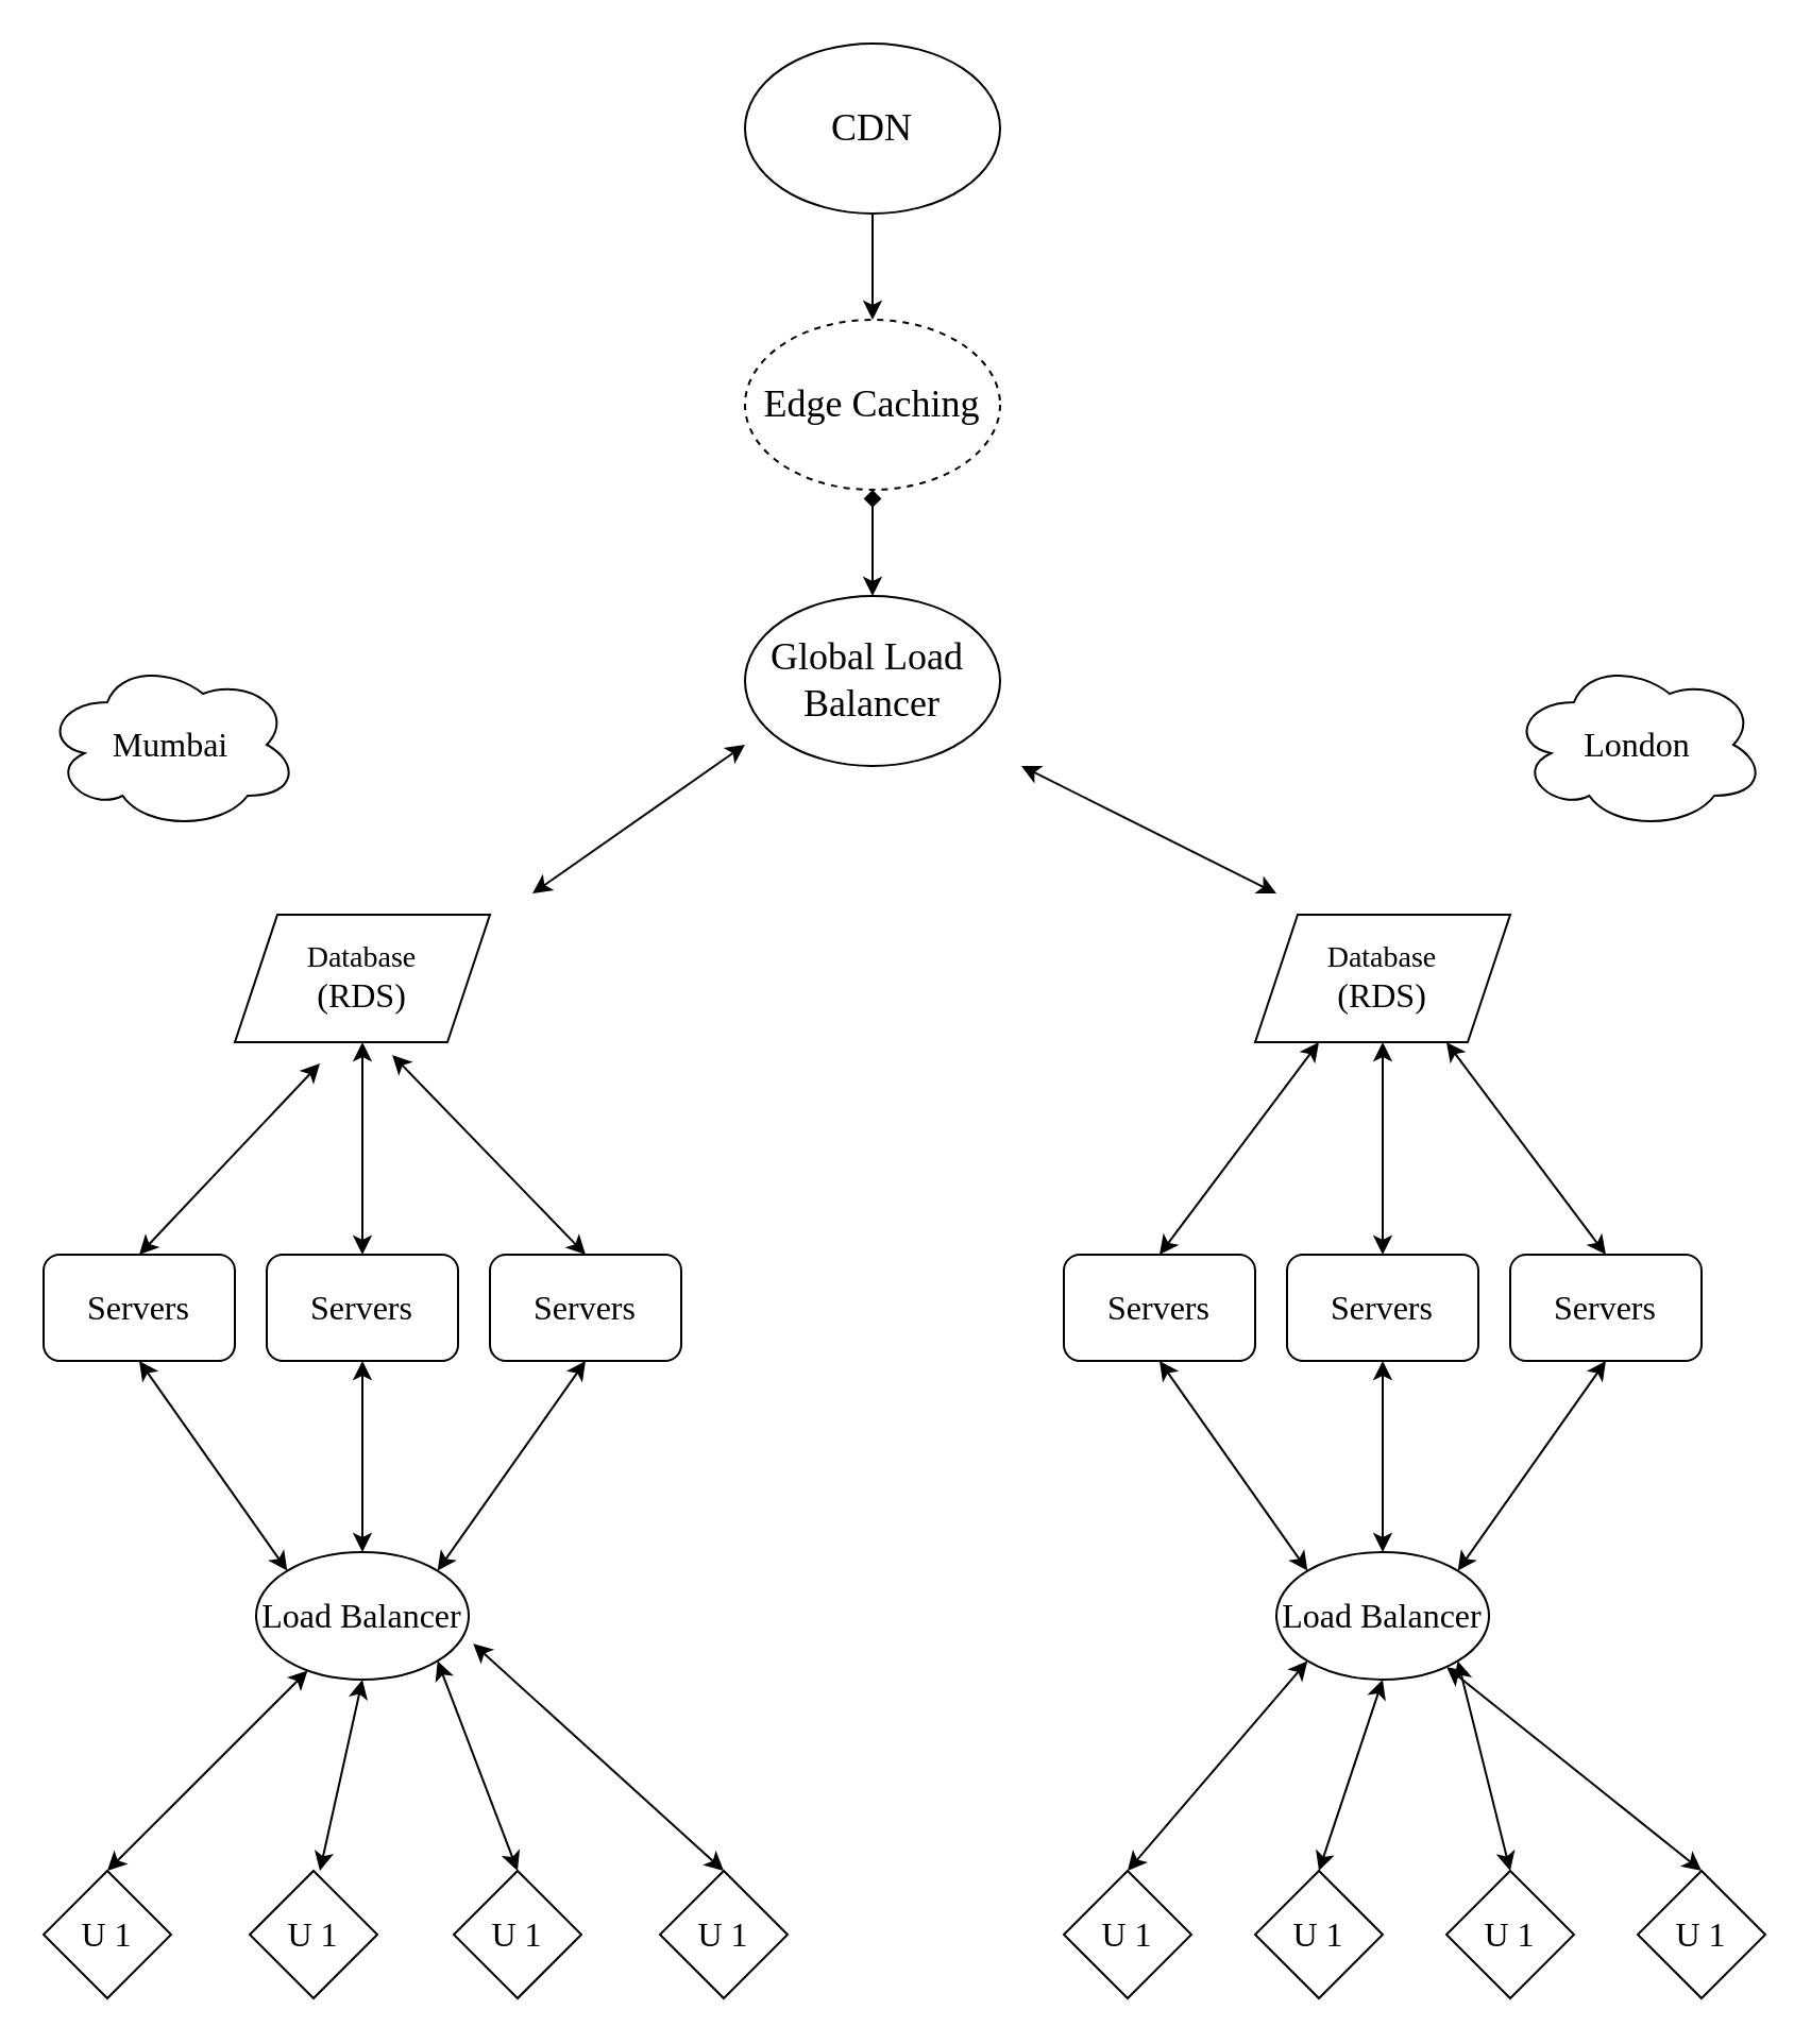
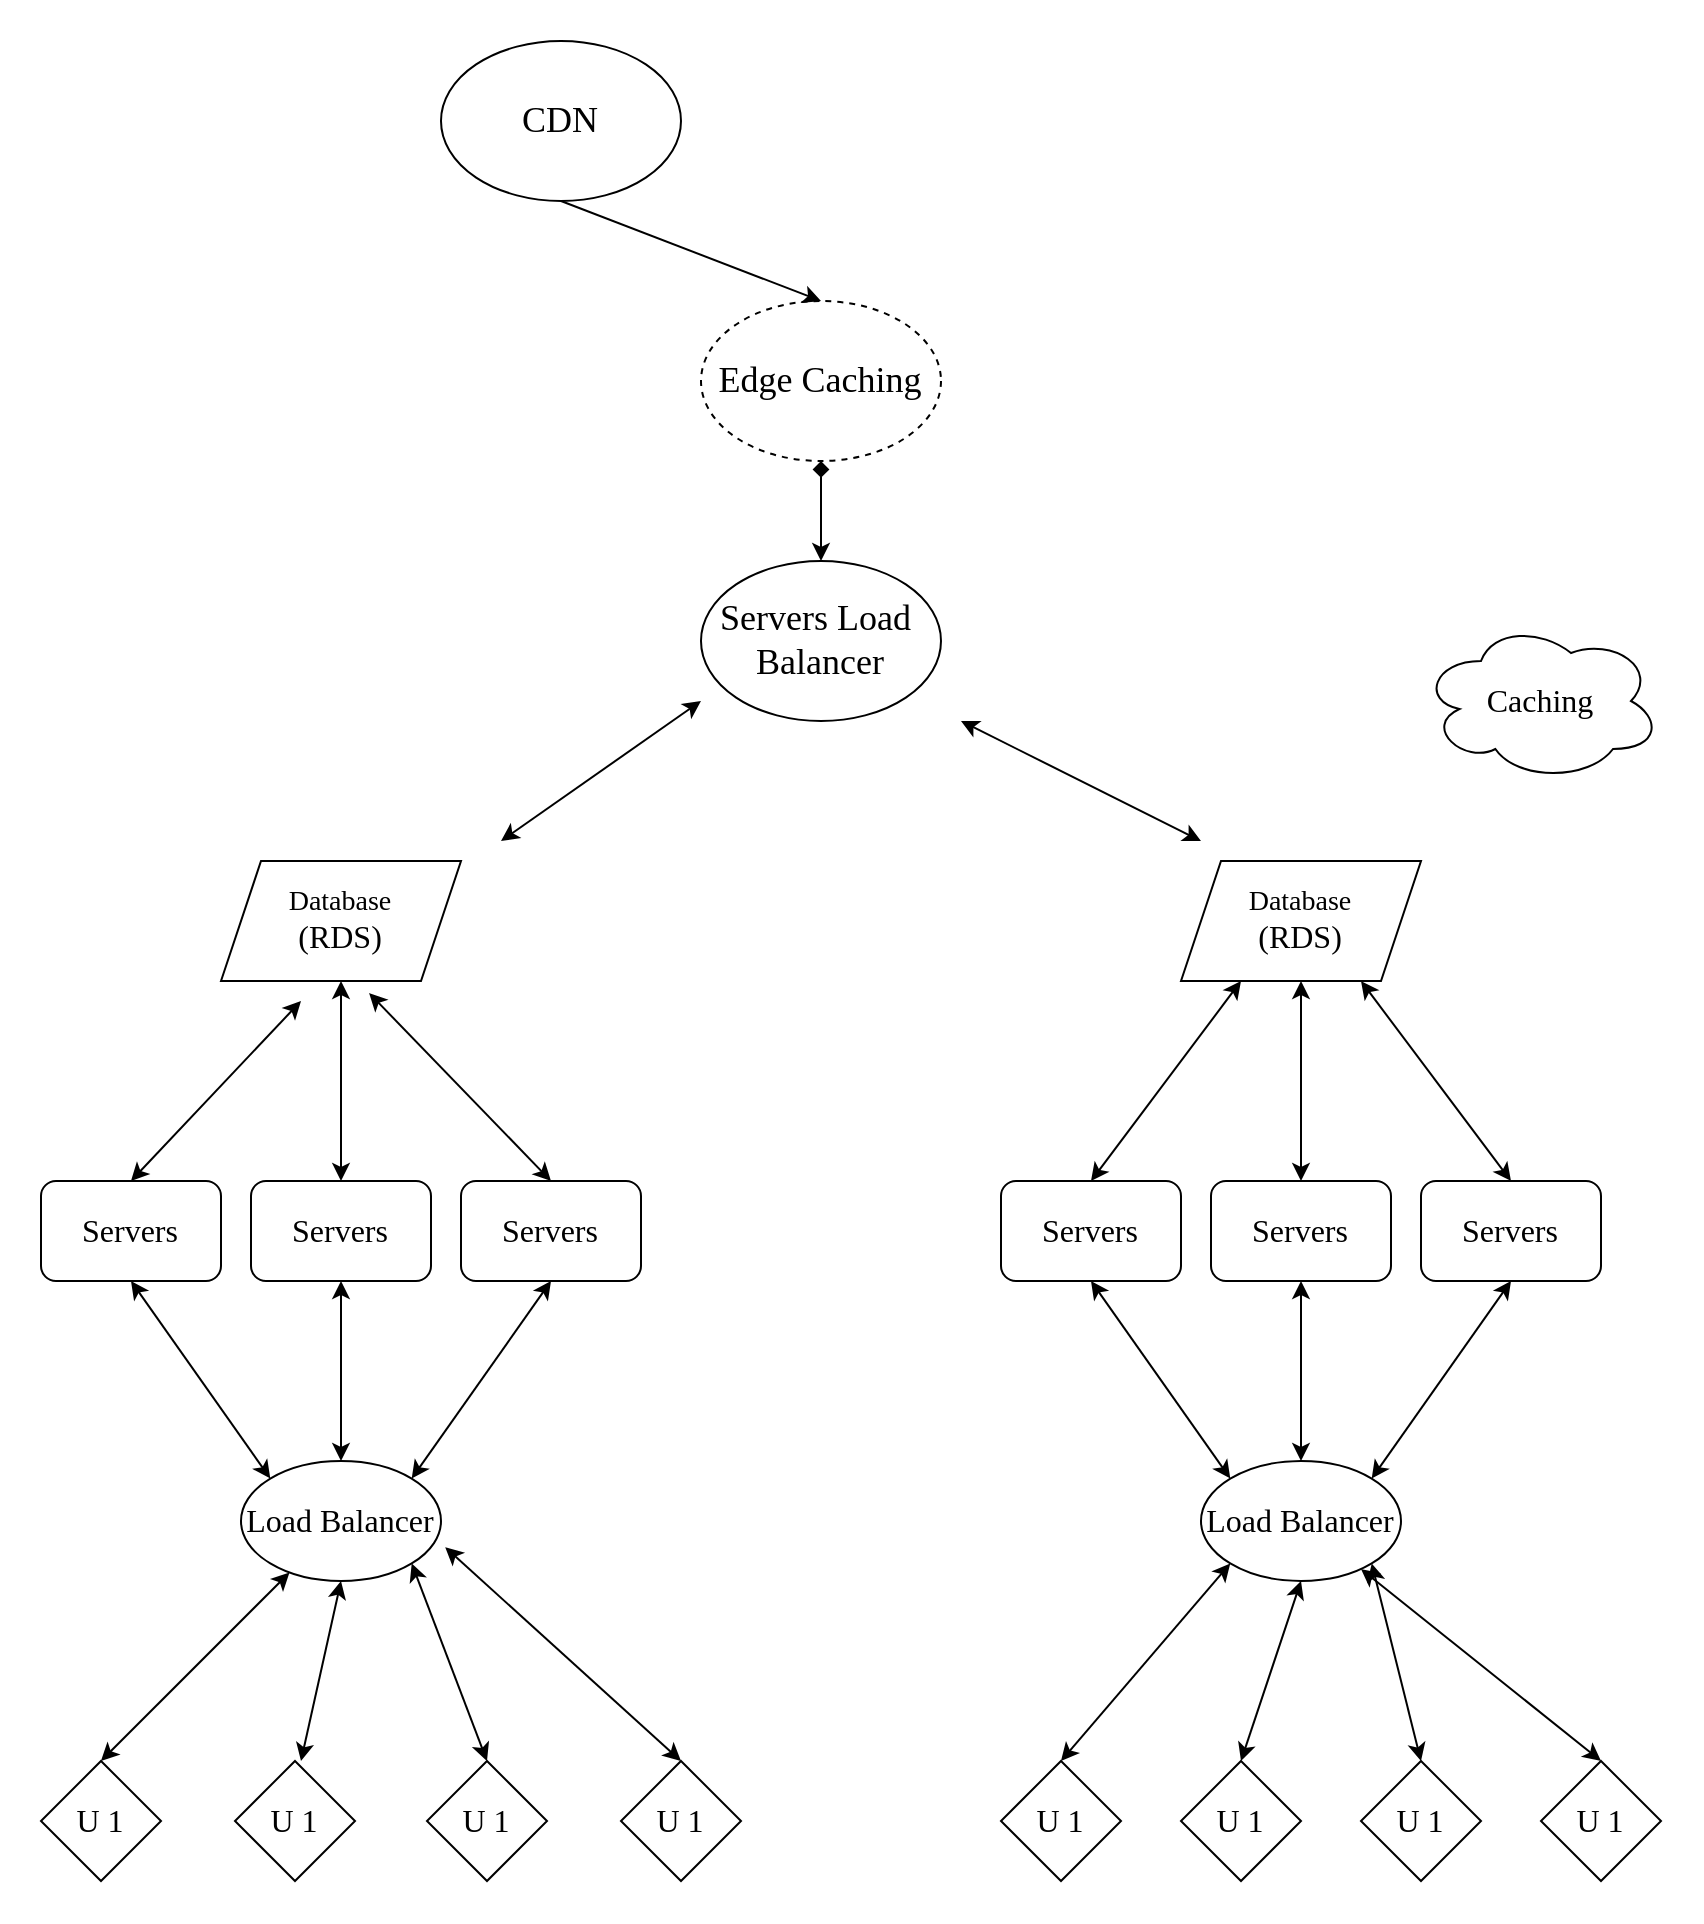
- <mxCell id="2" value="&lt;font style=&quot;font-size: 18px;&quot; face=&quot;Comic Sans MS&quot;&gt;CDN&lt;/font&gt;" style="ellipse;whiteSpace=wrap;html=1;" vertex="1" parent="1"><mxGeometry x="350" y="20" width="120" height="80" as="geometry" /></mxCell>
+ <mxCell id="2" value="&lt;font style=&quot;font-size: 18px;&quot; face=&quot;Comic Sans MS&quot;&gt;CDN&lt;/font&gt;" style="ellipse;whiteSpace=wrap;html=1;" vertex="1" parent="1"><mxGeometry x="220" y="20" width="120" height="80" as="geometry" /></mxCell>
- <mxCell id="4" value="&lt;font face=&quot;Comic Sans MS&quot; style=&quot;font-size: 18px;&quot;&gt;Global Load&amp;nbsp;&lt;/font&gt;&lt;div&gt;&lt;font face=&quot;Comic Sans MS&quot; style=&quot;font-size: 18px;&quot;&gt;Balancer&lt;/font&gt;&lt;/div&gt;" style="ellipse;whiteSpace=wrap;html=1;" vertex="1" parent="1"><mxGeometry x="350" y="280" width="120" height="80" as="geometry" /></mxCell>
+ <mxCell id="4" value="&lt;font face=&quot;Comic Sans MS&quot; style=&quot;font-size: 18px;&quot;&gt;Servers Load&amp;nbsp;&lt;/font&gt;&lt;div&gt;&lt;font face=&quot;Comic Sans MS&quot; style=&quot;font-size: 18px;&quot;&gt;Balancer&lt;/font&gt;&lt;/div&gt;" style="ellipse;whiteSpace=wrap;html=1;" vertex="1" parent="1"><mxGeometry x="350" y="280" width="120" height="80" as="geometry" /></mxCell>
- <mxCell id="47" value="&lt;font size=&quot;3&quot; face=&quot;Comic Sans MS&quot;&gt;Mumbai&lt;/font&gt;" style="ellipse;shape=cloud;whiteSpace=wrap;html=1;" vertex="1" parent="1"><mxGeometry x="20" y="310" width="120" height="80" as="geometry" /></mxCell>
- <mxCell id="48" value="&lt;font size=&quot;3&quot; face=&quot;Comic Sans MS&quot;&gt;London&lt;/font&gt;" style="ellipse;shape=cloud;whiteSpace=wrap;html=1;" vertex="1" parent="1"><mxGeometry x="710" y="310" width="120" height="80" as="geometry" /></mxCell>
+ <mxCell id="48" value="&lt;font size=&quot;3&quot; face=&quot;Comic Sans MS&quot;&gt;Caching&lt;/font&gt;" style="ellipse;shape=cloud;whiteSpace=wrap;html=1;" vertex="1" parent="1"><mxGeometry x="710" y="310" width="120" height="80" as="geometry" /></mxCell>
